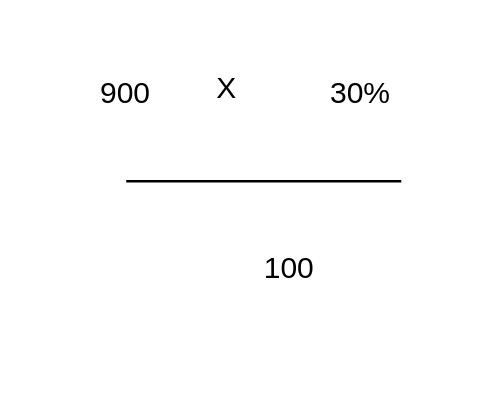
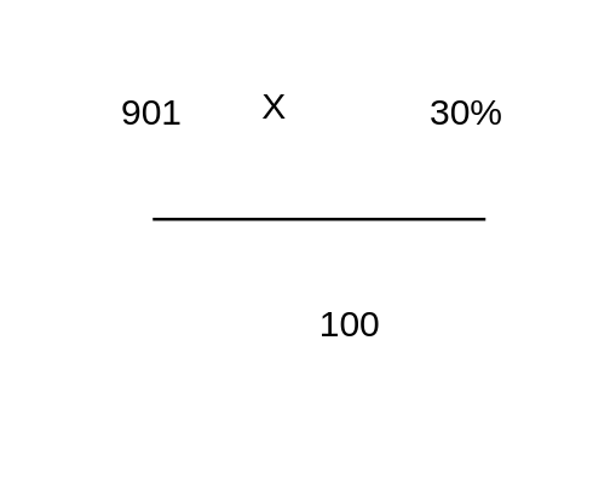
- <mxCell id="3" value="900" style="text;html=1;align=center;verticalAlign=middle;whiteSpace=wrap;rounded=0;" vertex="1" parent="1"><mxGeometry x="20" y="22" width="60" height="30" as="geometry" /></mxCell>
+ <mxCell id="3" value="901" style="text;html=1;align=center;verticalAlign=middle;whiteSpace=wrap;rounded=0;" vertex="1" parent="1"><mxGeometry x="20" y="22" width="60" height="30" as="geometry" /></mxCell>
- <mxCell id="4" value="30%" style="text;html=1;align=center;verticalAlign=middle;whiteSpace=wrap;rounded=0;" vertex="1" parent="1"><mxGeometry x="114" y="22" width="60" height="30" as="geometry" /></mxCell>
+ <mxCell id="4" value="30%" style="text;html=1;align=center;verticalAlign=middle;whiteSpace=wrap;rounded=0;" vertex="1" parent="1"><mxGeometry x="124" y="22" width="60" height="30" as="geometry" /></mxCell>
